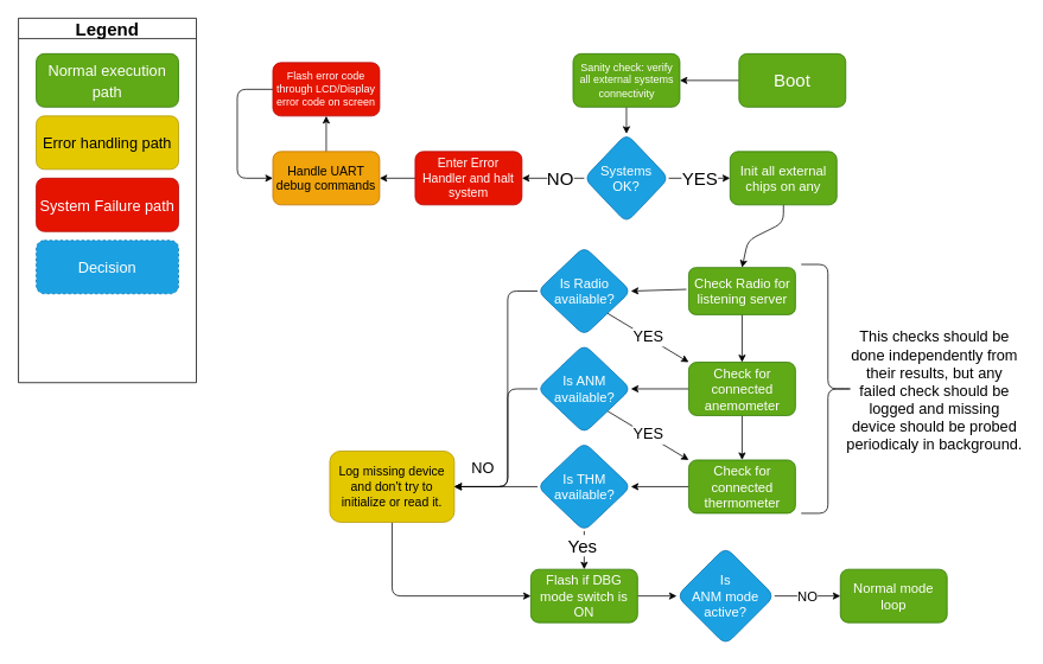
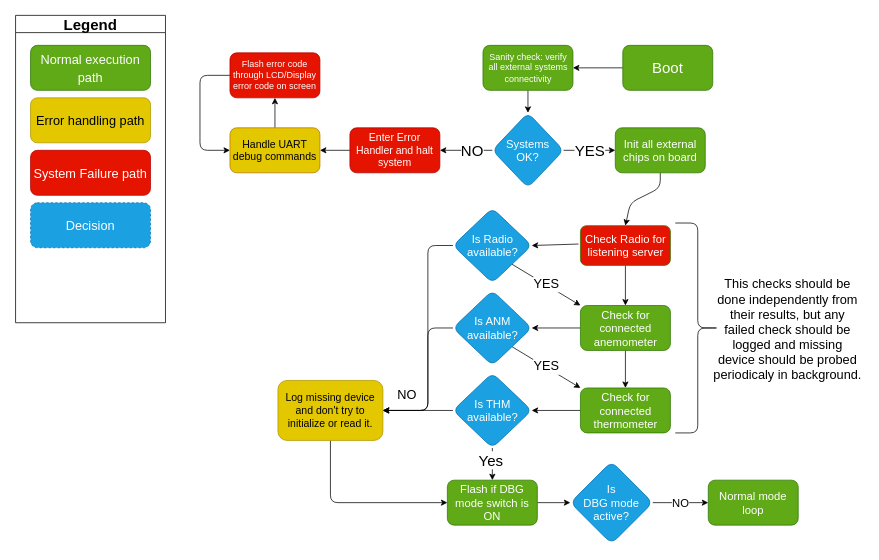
- <mxCell id="23" value="&lt;font style=&quot;font-size: 14px;&quot;&gt;Handle UART debug commands&lt;/font&gt;" style="whiteSpace=wrap;html=1;rounded=1;fillColor=#f0a30a;fontColor=#000000;strokeColor=#BD7000;" parent="1" vertex="1"><mxGeometry x="306" y="170" width="120" height="60" as="geometry" /></mxCell>
+ <mxCell id="23" value="&lt;font style=&quot;font-size: 14px;&quot;&gt;Handle UART debug commands&lt;/font&gt;" style="whiteSpace=wrap;html=1;rounded=1;fillColor=#e3c800;fontColor=#000000;strokeColor=#BD7000;" parent="1" vertex="1"><mxGeometry x="306" y="170" width="120" height="60" as="geometry" /></mxCell>
- <mxCell id="47" value="&lt;font style=&quot;font-size: 15px;&quot;&gt;Init all external chips on any&lt;/font&gt;" style="whiteSpace=wrap;html=1;rounded=1;fillColor=#60a917;fontColor=#ffffff;strokeColor=#2D7600;" parent="1" vertex="1"><mxGeometry x="820" y="170" width="120" height="60" as="geometry" /></mxCell>
+ <mxCell id="47" value="&lt;font style=&quot;font-size: 15px;&quot;&gt;Init all external chips on board&lt;/font&gt;" style="whiteSpace=wrap;html=1;rounded=1;fillColor=#60a917;fontColor=#ffffff;strokeColor=#2D7600;" parent="1" vertex="1"><mxGeometry x="820" y="170" width="120" height="60" as="geometry" /></mxCell>
- <mxCell id="48" value="&lt;font style=&quot;font-size: 15px;&quot;&gt;Check Radio for listening server&lt;/font&gt;" style="whiteSpace=wrap;html=1;rounded=1;fillColor=#60a917;fontColor=#ffffff;strokeColor=#2D7600;" parent="1" vertex="1"><mxGeometry x="773.5" y="300.5" width="120" height="53" as="geometry" /></mxCell>
+ <mxCell id="48" value="&lt;font style=&quot;font-size: 15px;&quot;&gt;Check Radio for listening server&lt;/font&gt;" style="whiteSpace=wrap;html=1;rounded=1;fillColor=#e51400;fontColor=#ffffff;strokeColor=#2D7600;" parent="1" vertex="1"><mxGeometry x="773.5" y="300.5" width="120" height="53" as="geometry" /></mxCell>
- <mxCell id="43" value="&lt;span style=&quot;font-size: 15px;&quot;&gt;Is &lt;br&gt;ANM mode active?&lt;/span&gt;" style="rhombus;whiteSpace=wrap;html=1;rounded=1;fillColor=#1ba1e2;fontColor=#ffffff;strokeColor=#006EAF;arcSize=22;" parent="1" vertex="1"><mxGeometry x="760" y="615" width="110" height="110" as="geometry" /></mxCell>
+ <mxCell id="43" value="&lt;span style=&quot;font-size: 15px;&quot;&gt;Is &lt;br&gt;DBG mode active?&lt;/span&gt;" style="rhombus;whiteSpace=wrap;html=1;rounded=1;fillColor=#1ba1e2;fontColor=#ffffff;strokeColor=#006EAF;arcSize=22;" parent="1" vertex="1"><mxGeometry x="760" y="615" width="110" height="110" as="geometry" /></mxCell>
